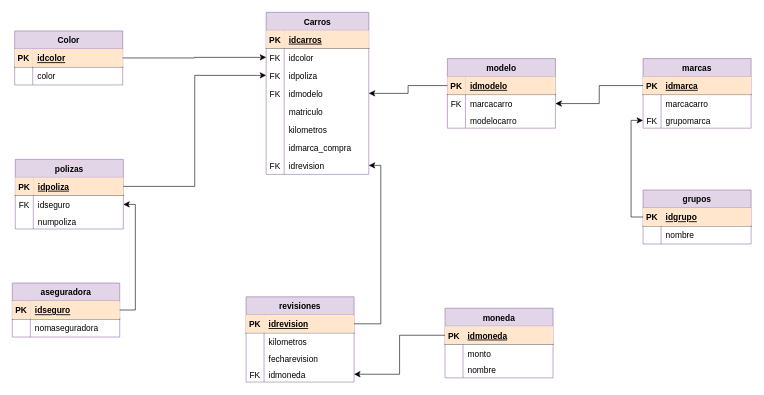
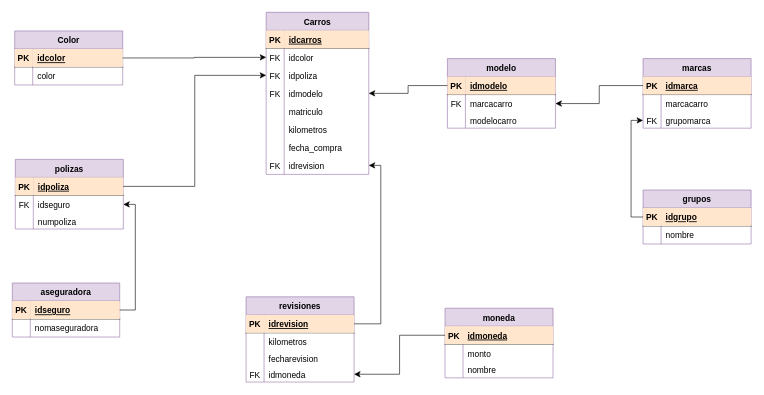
- <mxCell id="23" value="idmarca_compra" style="shape=partialRectangle;connectable=0;fillColor=none;top=0;left=0;bottom=0;right=0;align=left;spacingLeft=6;overflow=hidden;fontSize=14;" vertex="1" parent="21"><mxGeometry x="30" width="141" height="30" as="geometry"><mxRectangle width="141" height="30" as="alternateBounds" /></mxGeometry></mxCell>
+ <mxCell id="23" value="fecha_compra" style="shape=partialRectangle;connectable=0;fillColor=none;top=0;left=0;bottom=0;right=0;align=left;spacingLeft=6;overflow=hidden;fontSize=14;" vertex="1" parent="21"><mxGeometry x="30" width="141" height="30" as="geometry"><mxRectangle width="141" height="30" as="alternateBounds" /></mxGeometry></mxCell>
